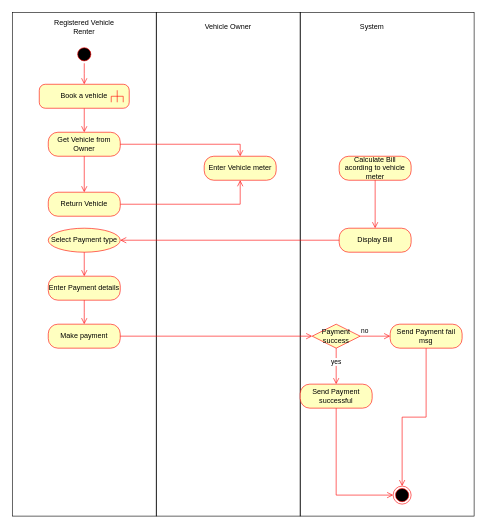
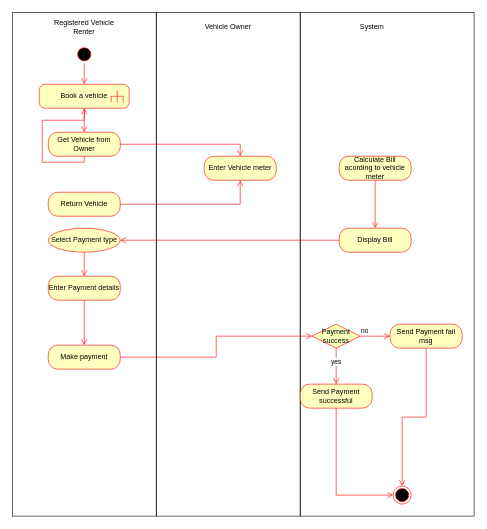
- <mxCell id="17" value="" style="edgeStyle=orthogonalEdgeStyle;html=1;verticalAlign=bottom;endArrow=open;endSize=8;strokeColor=#ff0000;rounded=0;exitX=0.5;exitY=1;exitDx=0;exitDy=0;" parent="1" source="12" target="16" edge="1"><mxGeometry relative="1" as="geometry"><mxPoint x="149.97" y="230" as="targetPoint" /><mxPoint x="150" y="190" as="sourcePoint" /></mxGeometry></mxCell>
+ <mxCell id="17" value="" style="edgeStyle=orthogonalEdgeStyle;html=1;verticalAlign=bottom;endArrow=open;endSize=8;strokeColor=#ff0000;rounded=0;exitX=0.5;exitY=1;exitDx=0;exitDy=0;" parent="1" source="12" target="11" edge="1"><mxGeometry relative="1" as="geometry"><mxPoint x="149.97" y="230" as="targetPoint" /><mxPoint x="150" y="190" as="sourcePoint" /></mxGeometry></mxCell>
- <mxCell id="25" value="Make payment" style="rounded=1;whiteSpace=wrap;html=1;arcSize=40;fontColor=#000000;fillColor=#ffffc0;strokeColor=#ff0000;" parent="1" vertex="1"><mxGeometry x="79.97" y="540" width="120" height="40" as="geometry" /></mxCell>
+ <mxCell id="25" value="Make payment" style="rounded=1;whiteSpace=wrap;html=1;arcSize=40;fontColor=#000000;fillColor=#ffffc0;strokeColor=#ff0000;" parent="1" vertex="1"><mxGeometry x="79.97" y="575" width="120" height="40" as="geometry" /></mxCell>
